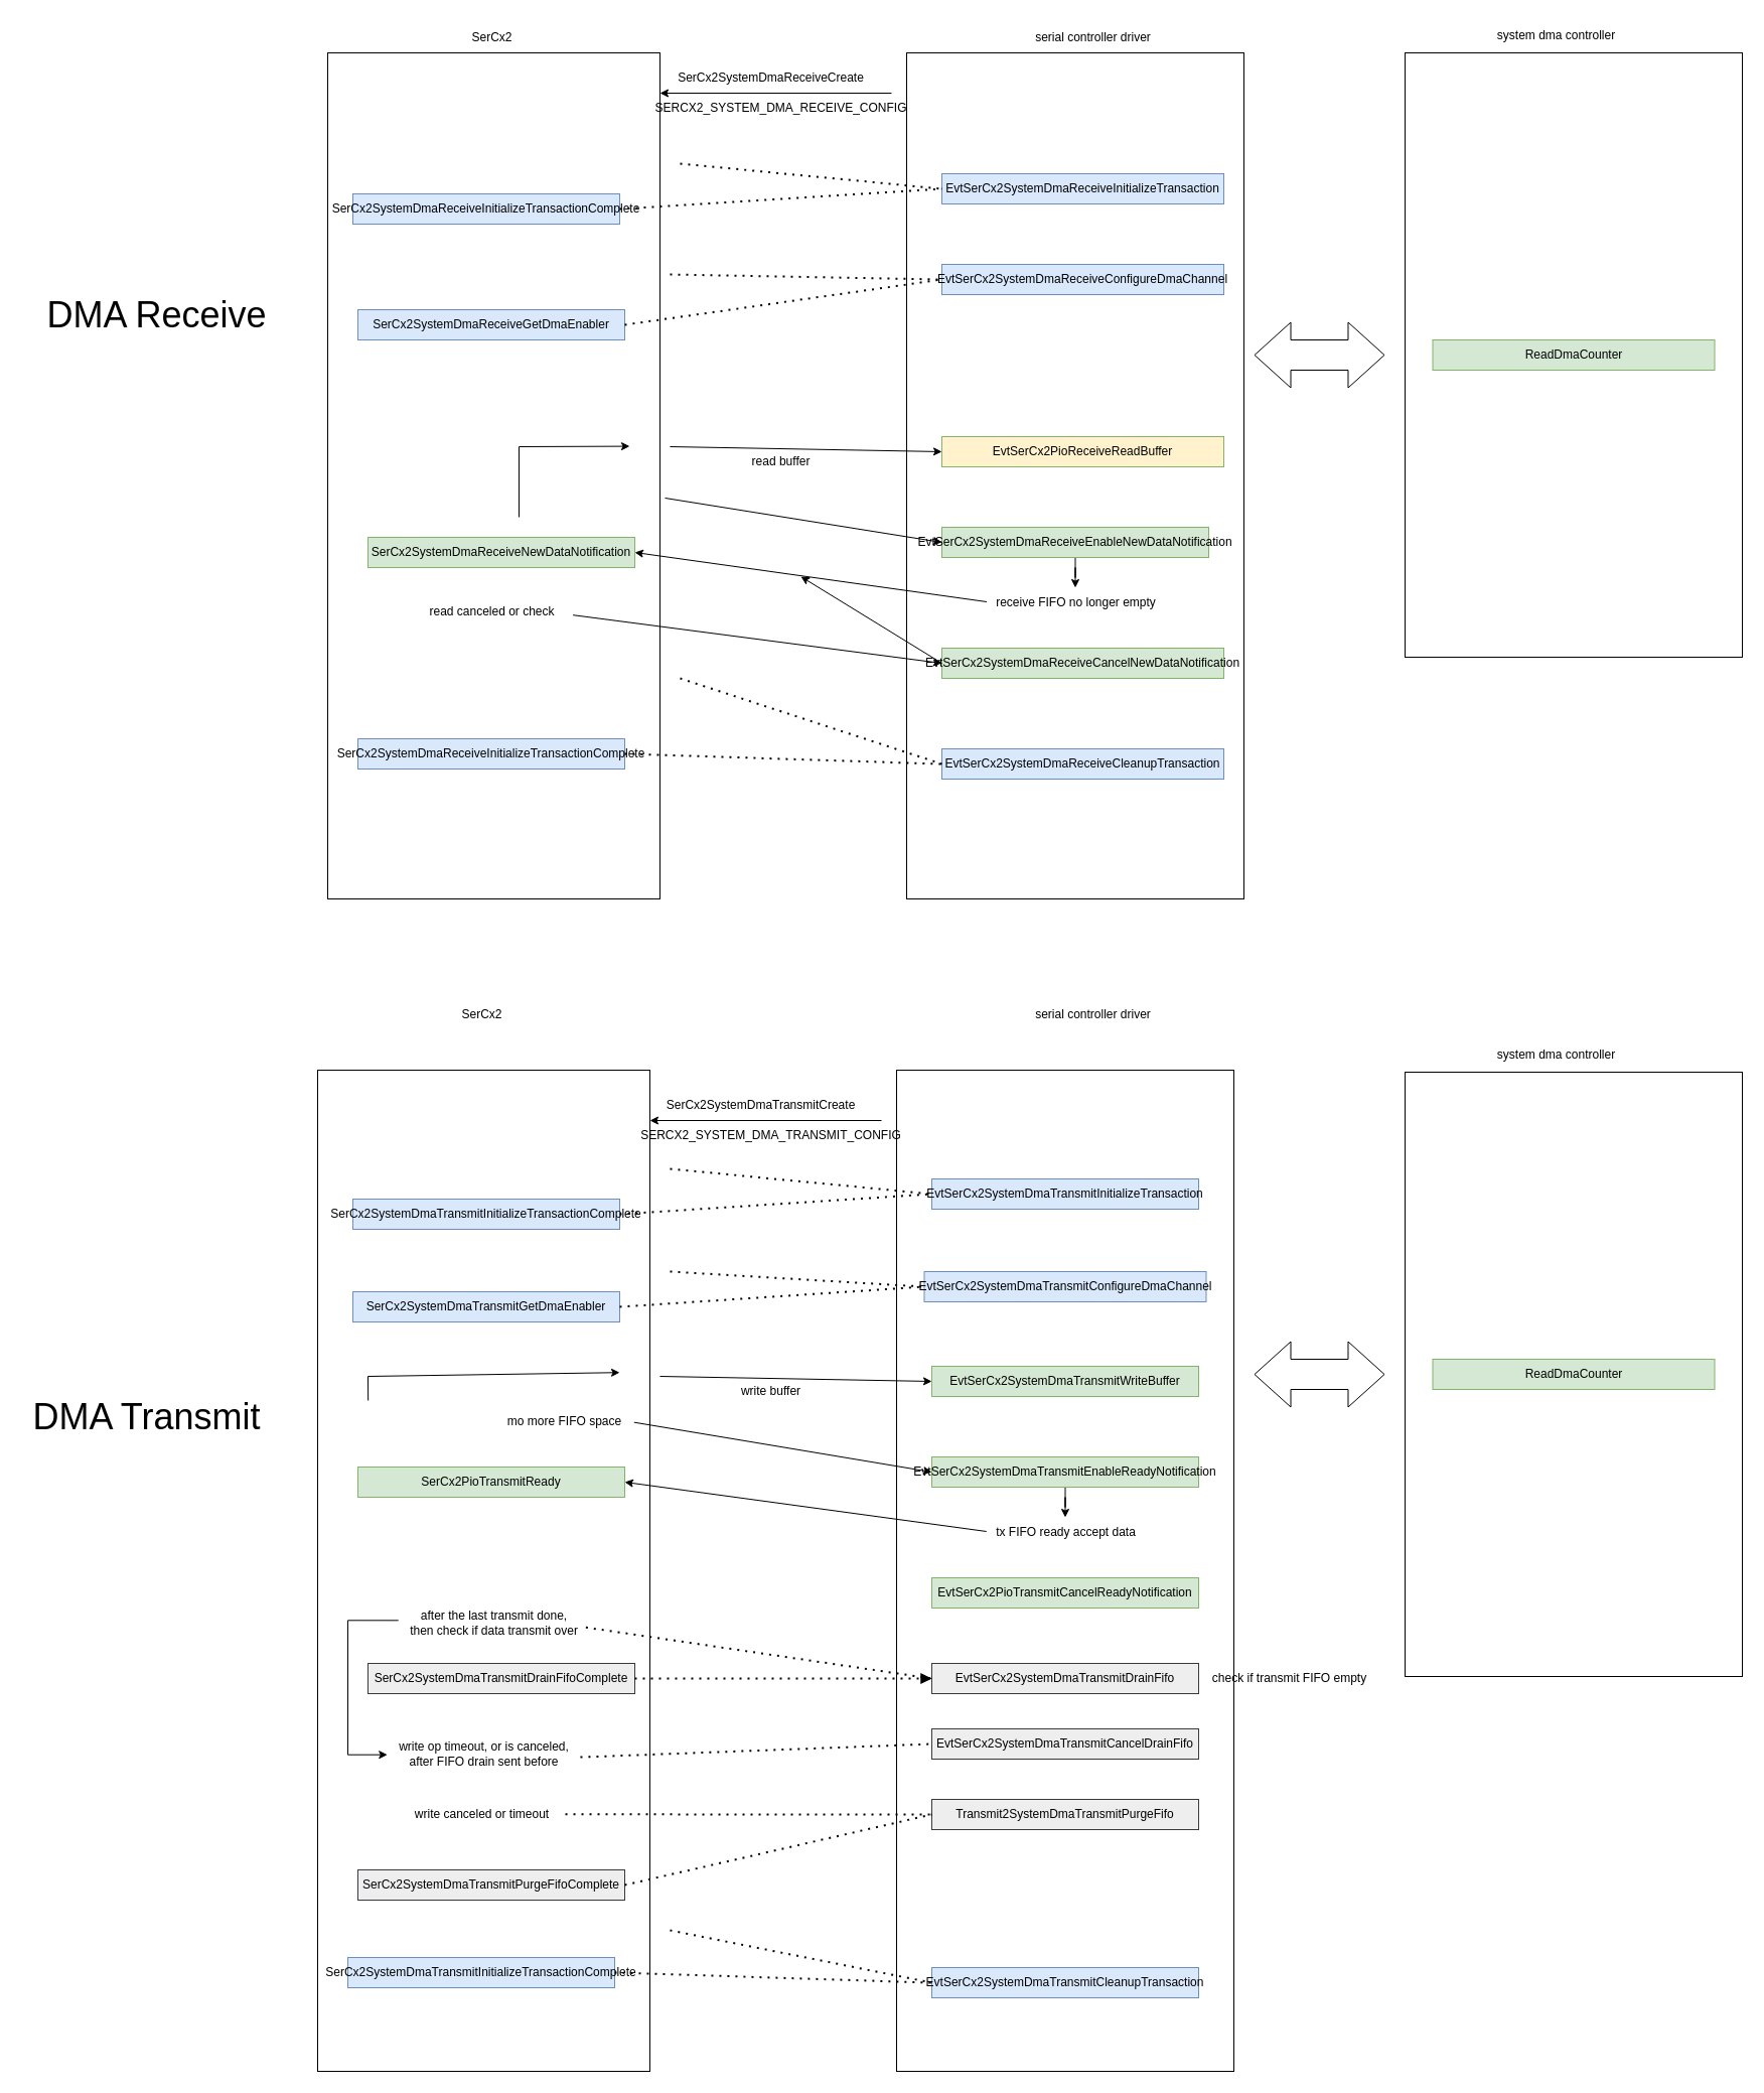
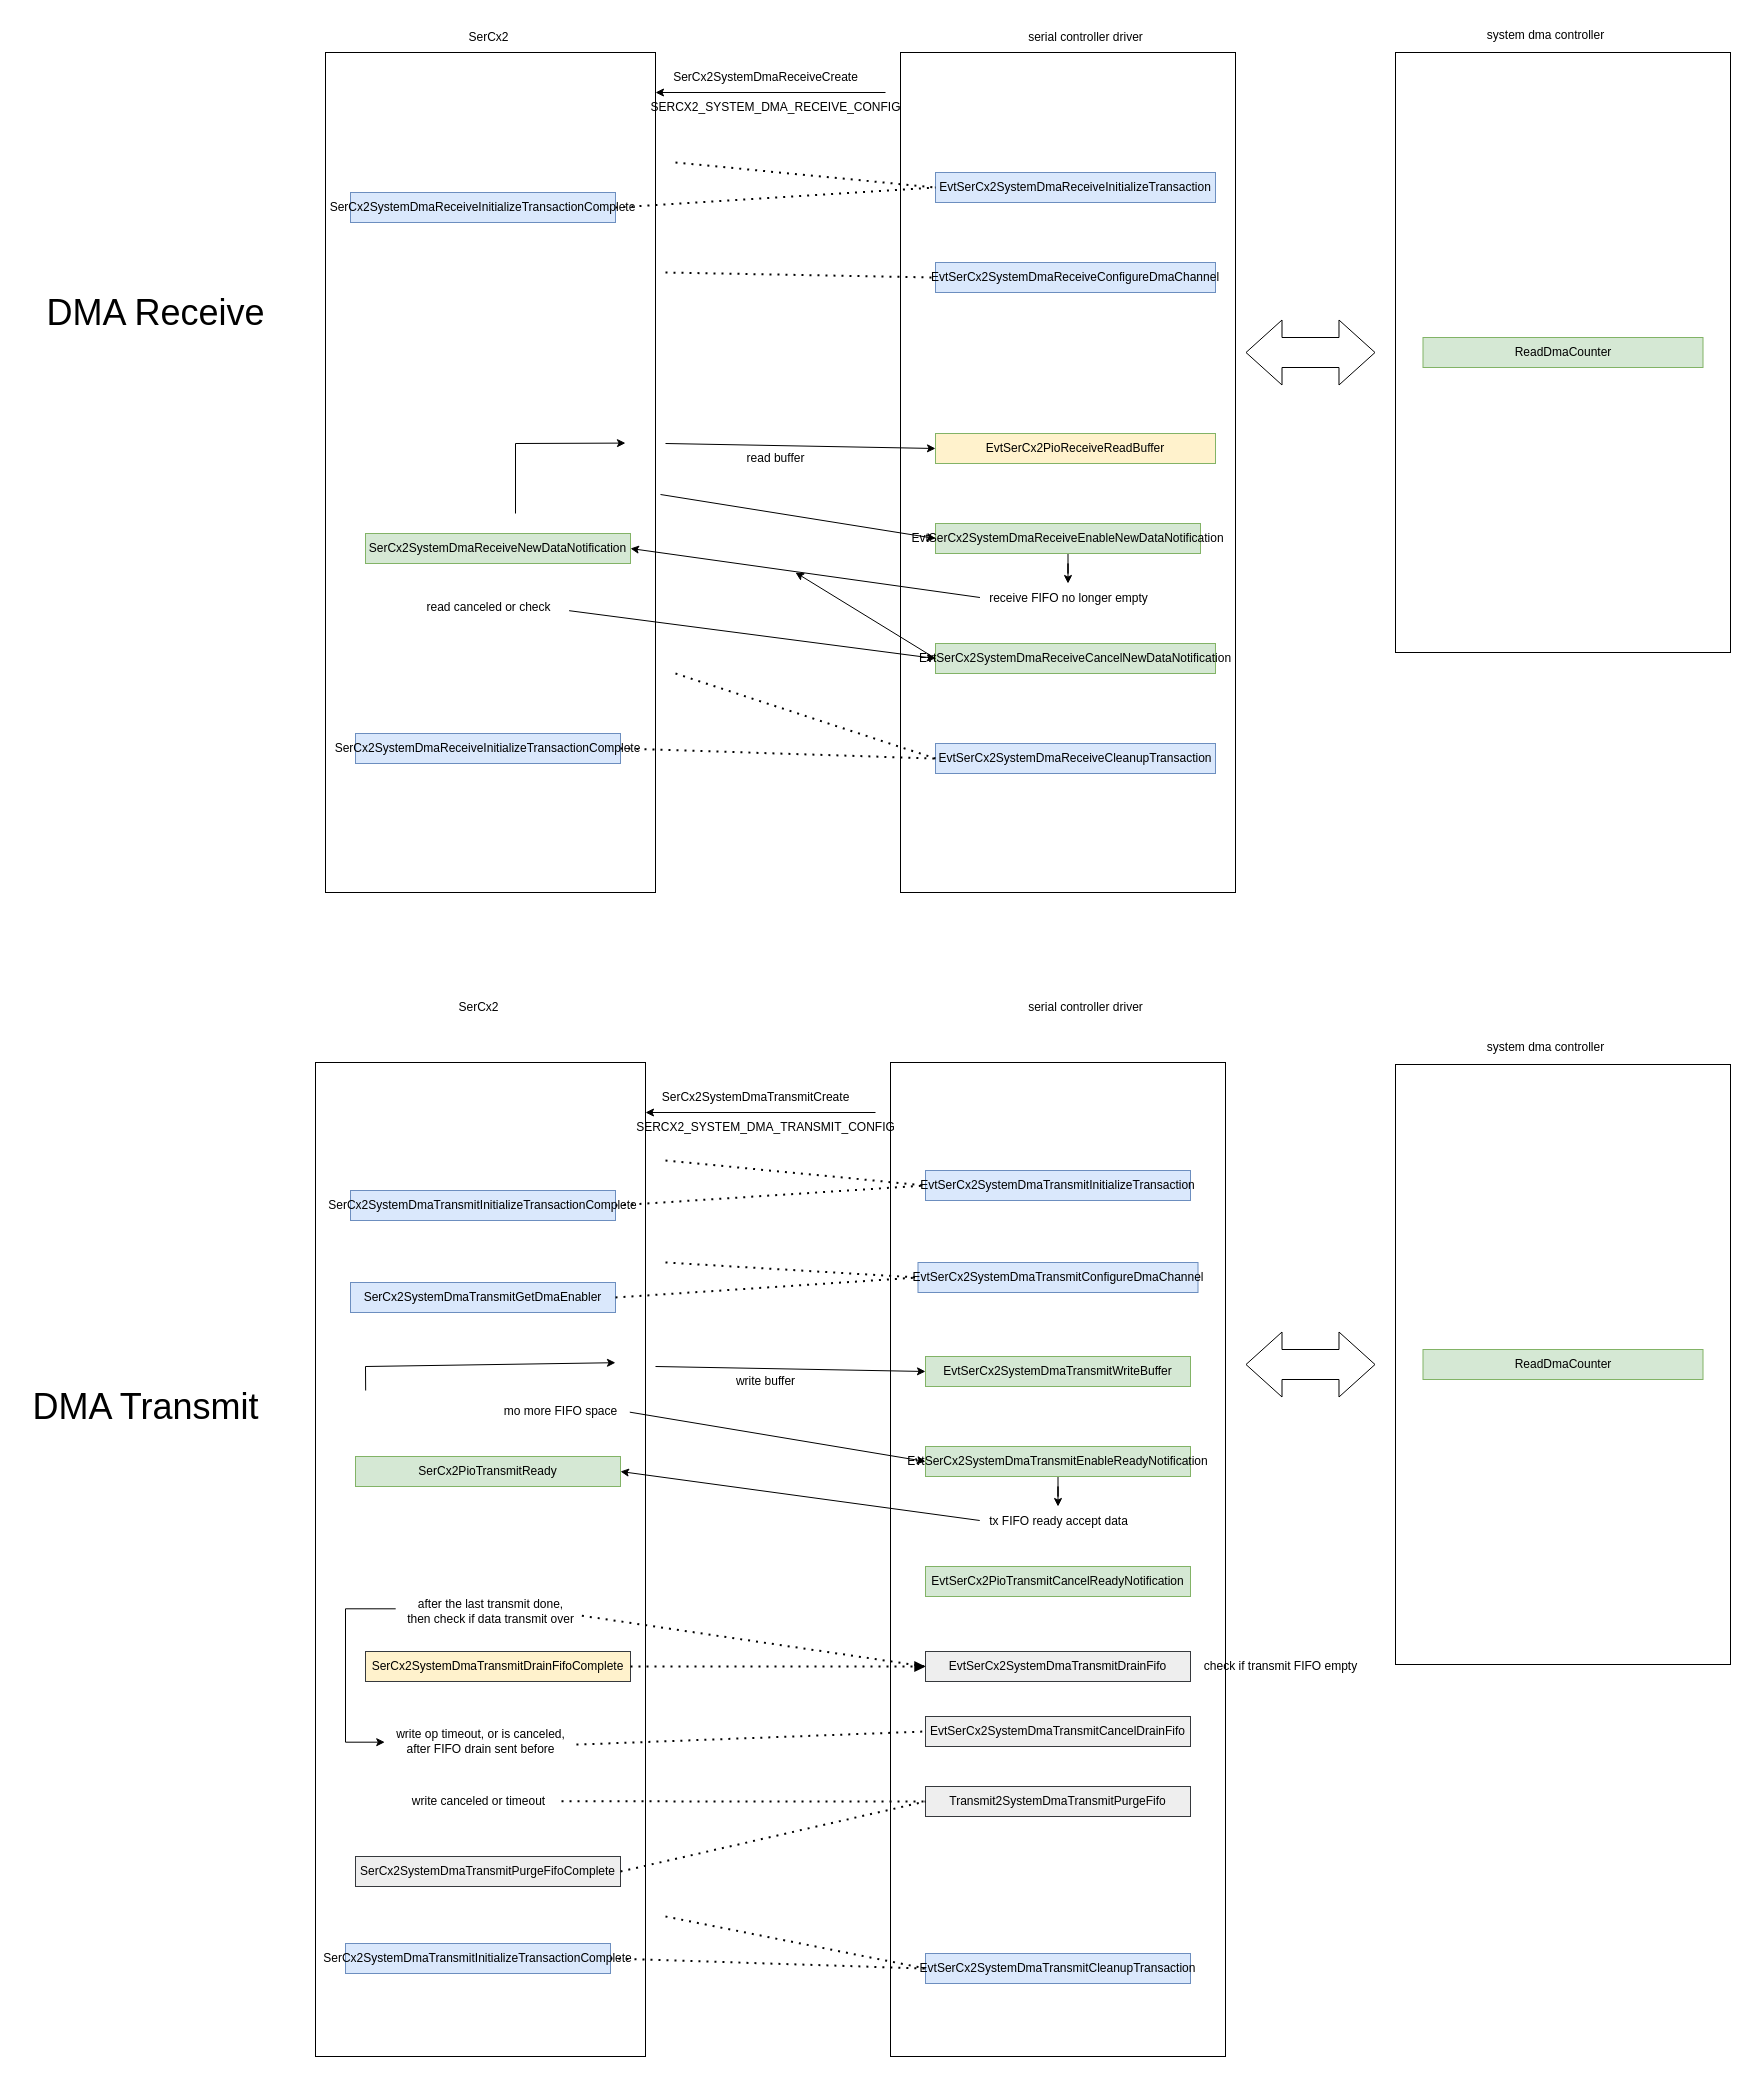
- <mxCell id="86" value="" style="endArrow=none;dashed=1;html=1;dashPattern=1 3;strokeWidth=2;rounded=0;entryX=0;entryY=0.5;entryDx=0;entryDy=0;fontStyle=0;fontSize=12;exitX=1;exitY=0.5;exitDx=0;exitDy=0;" edge="1" parent="1" source="84" target="75"><mxGeometry width="50" height="50" relative="1" as="geometry"><mxPoint x="675" y="282" as="sourcePoint" /><mxPoint x="945" y="287" as="targetPoint" /></mxGeometry></mxCell>
- <mxCell id="84" value="&lt;span style=&quot;text-wrap: nowrap;&quot;&gt;SerCx2SystemDmaReceiveGetDmaEnabler&lt;/span&gt;" style="rounded=0;whiteSpace=wrap;html=1;fillColor=#dae8fc;strokeColor=#6c8ebf;fontStyle=0;fontSize=12;" vertex="1" parent="1"><mxGeometry x="355" y="307" width="265" height="30" as="geometry" /></mxCell>
- <mxCell id="60" value="&lt;span style=&quot;text-wrap: nowrap;&quot;&gt;SerCx2&lt;/span&gt;&lt;span style=&quot;text-wrap: nowrap;&quot;&gt;SystemDma&lt;/span&gt;&lt;span style=&quot;text-wrap: nowrap;&quot;&gt;TransmitDrainFifoComplete&lt;/span&gt;" style="rounded=0;whiteSpace=wrap;html=1;fillColor=#eeeeee;strokeColor=#36393d;fontStyle=0;fontSize=12;" parent="1" vertex="1"><mxGeometry x="365" y="1651" width="265" height="30" as="geometry" /></mxCell>
+ <mxCell id="60" value="&lt;span style=&quot;text-wrap: nowrap;&quot;&gt;SerCx2&lt;/span&gt;&lt;span style=&quot;text-wrap: nowrap;&quot;&gt;SystemDma&lt;/span&gt;&lt;span style=&quot;text-wrap: nowrap;&quot;&gt;TransmitDrainFifoComplete&lt;/span&gt;" style="rounded=0;whiteSpace=wrap;html=1;fillColor=#fff2cc;strokeColor=#36393d;fontStyle=0;fontSize=12;" parent="1" vertex="1"><mxGeometry x="365" y="1651" width="265" height="30" as="geometry" /></mxCell>
